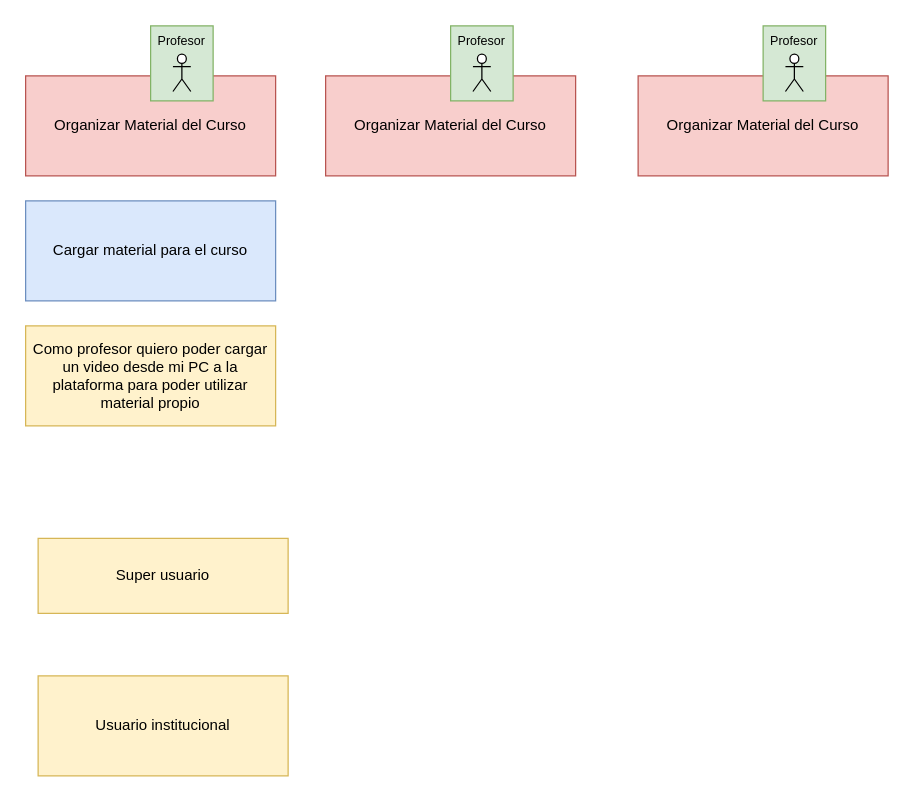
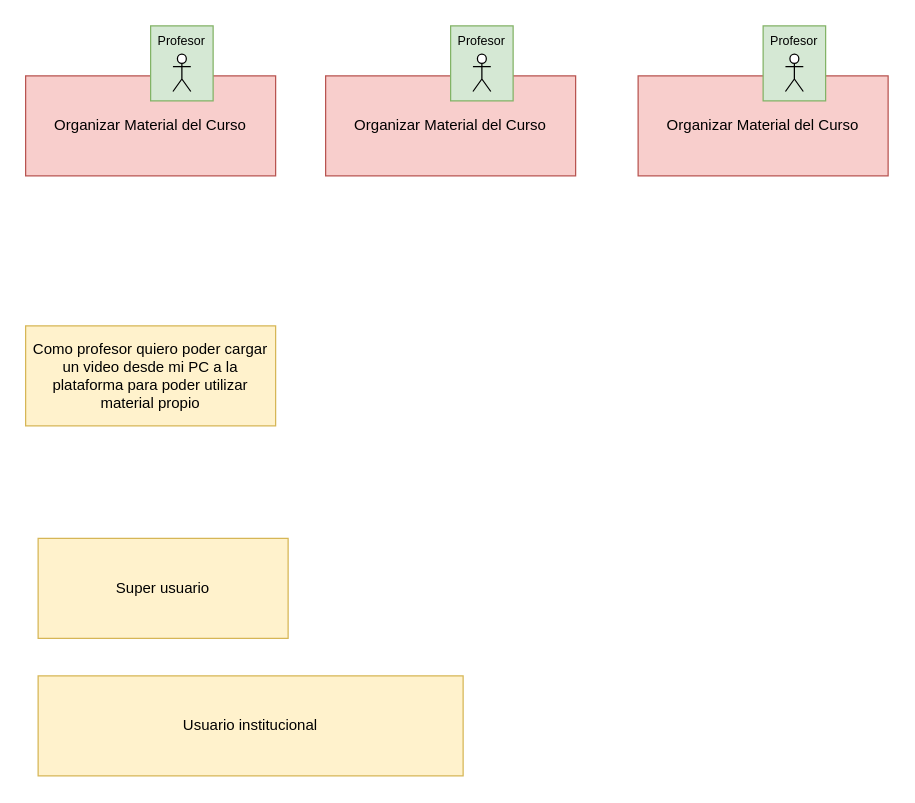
- <mxCell id="3" value="Cargar material para el curso" style="rounded=0;whiteSpace=wrap;html=1;fillColor=#dae8fc;strokeColor=#6c8ebf;" vertex="1" parent="1"><mxGeometry x="20" y="160" width="200" height="80" as="geometry" /></mxCell>
- <mxCell id="16" value="Super usuario" style="rounded=0;whiteSpace=wrap;html=1;fillColor=#fff2cc;strokeColor=#d6b656;" vertex="1" parent="1"><mxGeometry x="30" y="430" width="200" height="60" as="geometry" /></mxCell>
+ <mxCell id="16" value="Super usuario" style="rounded=0;whiteSpace=wrap;html=1;fillColor=#fff2cc;strokeColor=#d6b656;" vertex="1" parent="1"><mxGeometry x="30" y="430" width="200" height="80" as="geometry" /></mxCell>
- <mxCell id="17" value="Usuario institucional" style="rounded=0;whiteSpace=wrap;html=1;fillColor=#fff2cc;strokeColor=#d6b656;" vertex="1" parent="1"><mxGeometry x="30" y="540" width="200" height="80" as="geometry" /></mxCell>
+ <mxCell id="17" value="Usuario institucional" style="rounded=0;whiteSpace=wrap;html=1;fillColor=#fff2cc;strokeColor=#d6b656;" vertex="1" parent="1"><mxGeometry x="30" y="540" width="340" height="80" as="geometry" /></mxCell>
